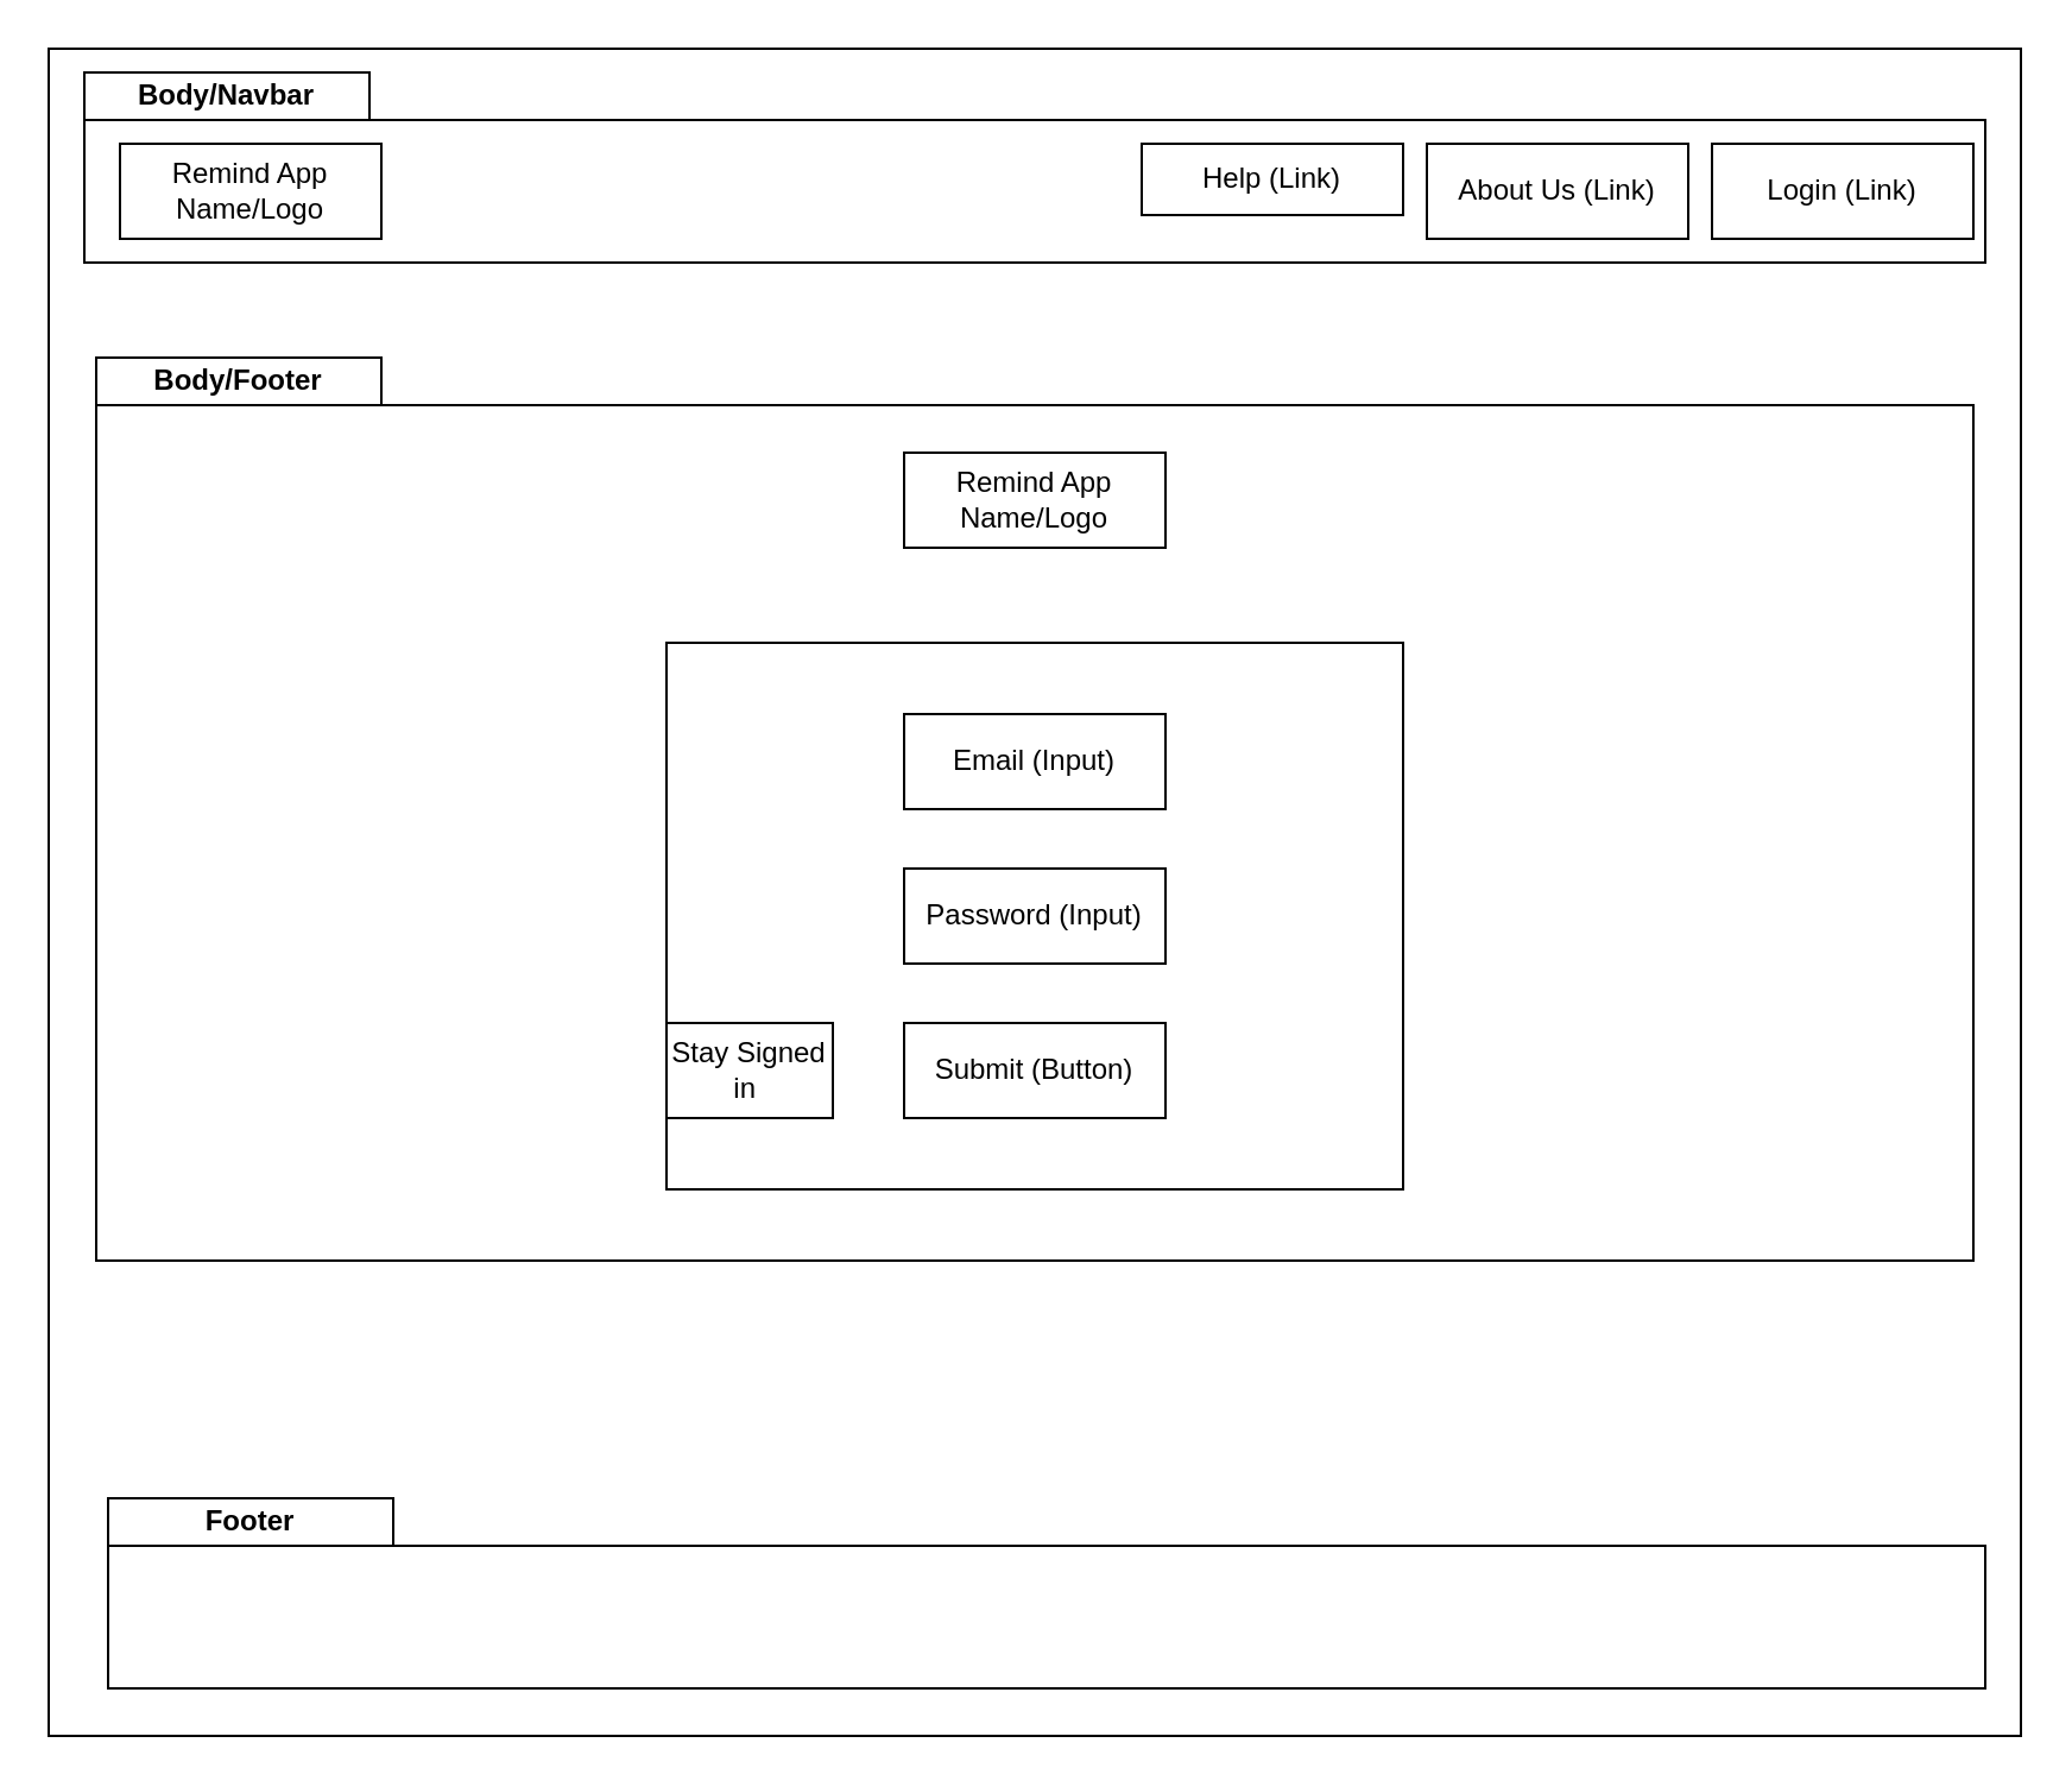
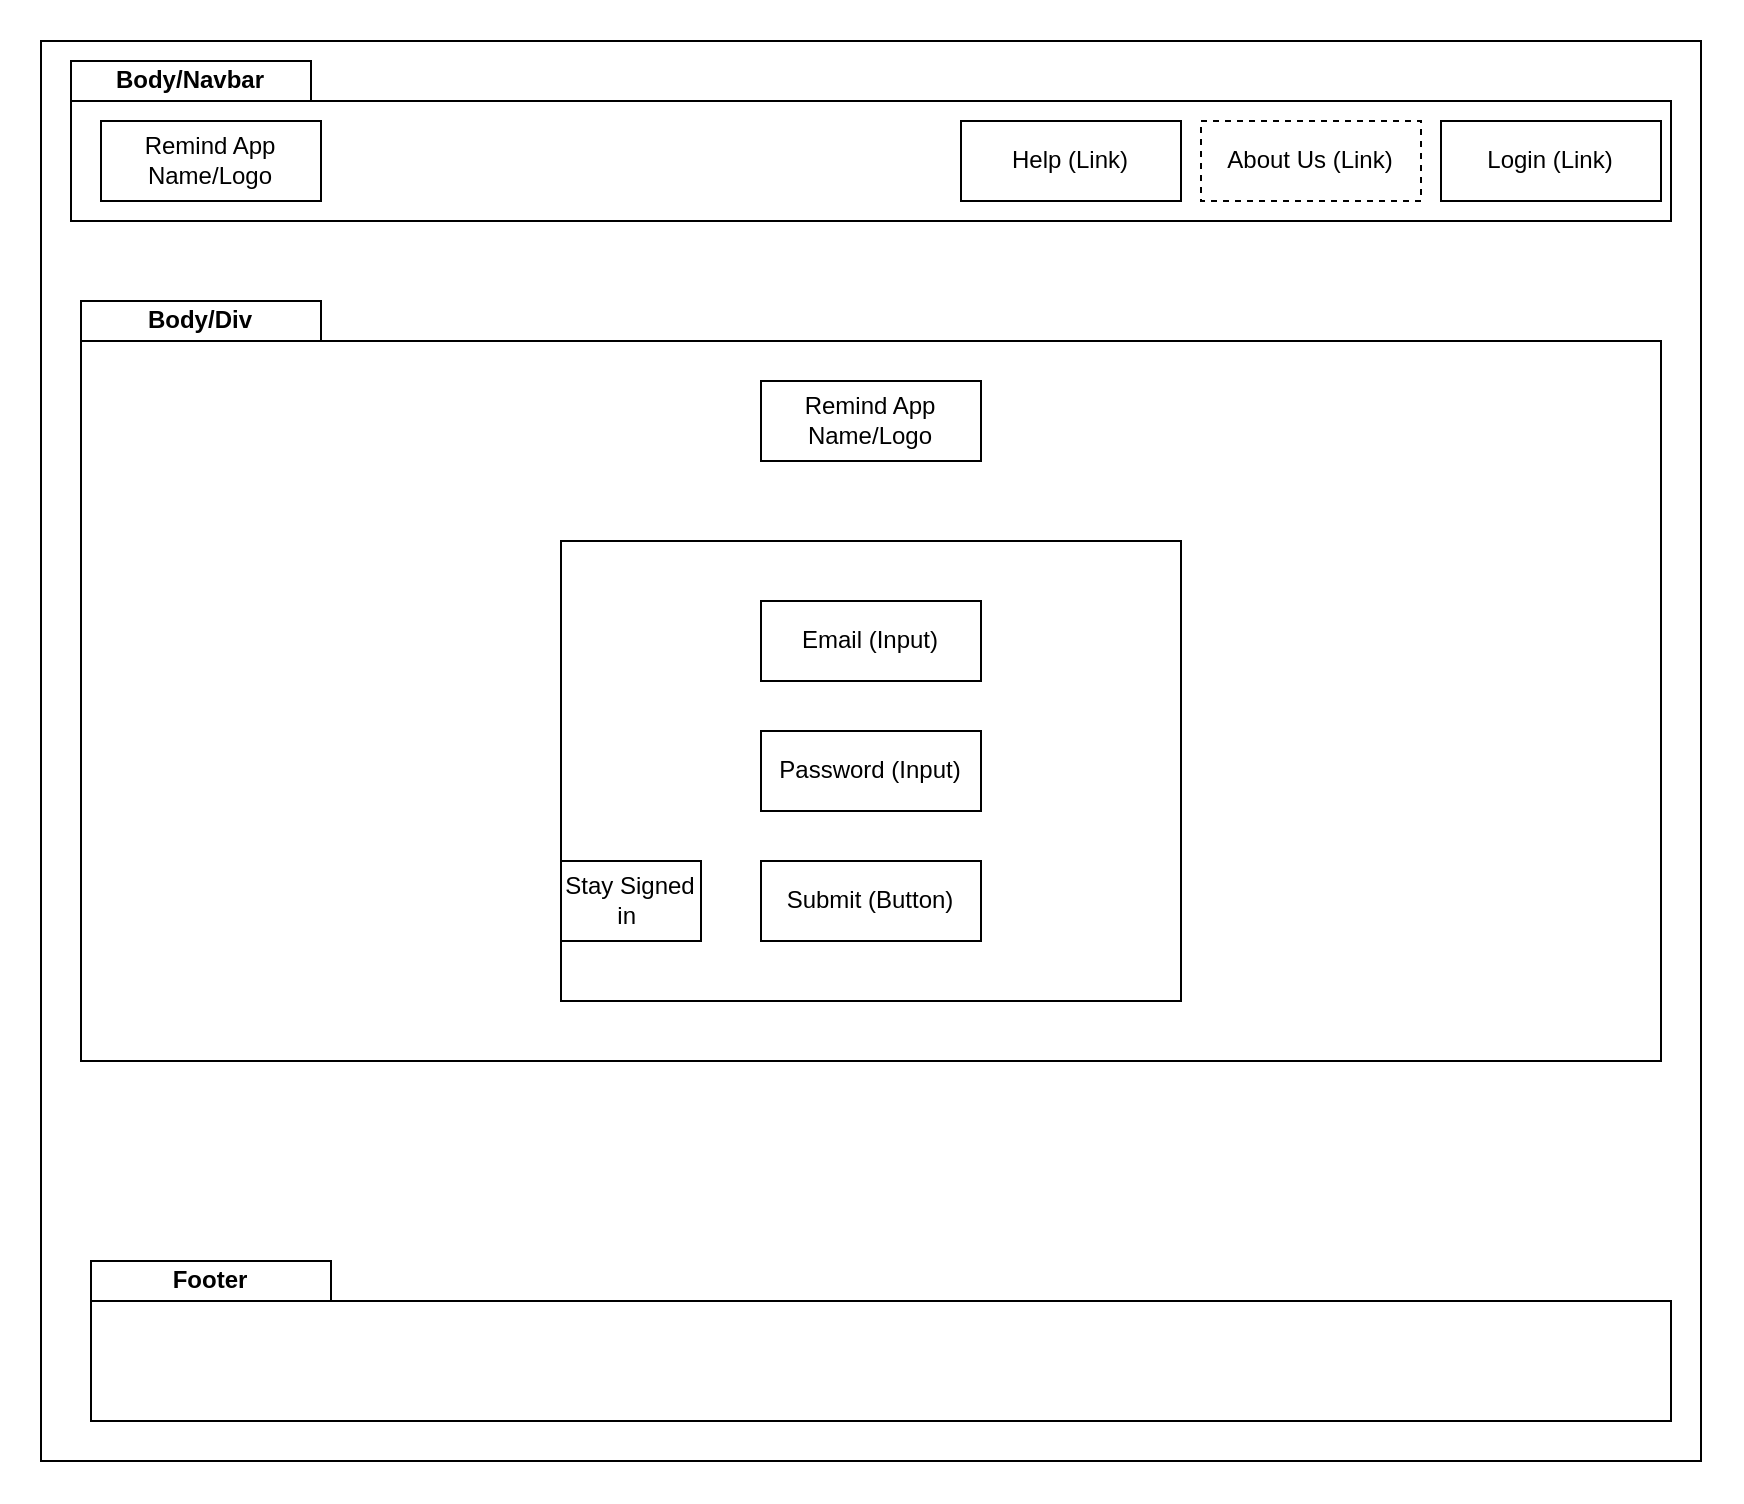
- <mxCell id="17" value="Help (Link)" style="rounded=0;whiteSpace=wrap;html=1;" vertex="1" parent="1"><mxGeometry x="480" y="60" width="110" height="30" as="geometry" /></mxCell>
+ <mxCell id="17" value="Help (Link)" style="rounded=0;whiteSpace=wrap;html=1;" vertex="1" parent="1"><mxGeometry x="480" y="60" width="110" height="40" as="geometry" /></mxCell>
- <mxCell id="9" value="About Us (Link)" style="rounded=0;whiteSpace=wrap;html=1;" vertex="1" parent="1"><mxGeometry x="600" y="60" width="110" height="40" as="geometry" /></mxCell>
+ <mxCell id="9" value="About Us (Link)" style="rounded=0;whiteSpace=wrap;html=1;dashed=1;" vertex="1" parent="1"><mxGeometry x="600" y="60" width="110" height="40" as="geometry" /></mxCell>
- <mxCell id="6" value="&lt;b&gt;Body/Footer&lt;/b&gt;" style="rounded=0;whiteSpace=wrap;html=1;" vertex="1" parent="1"><mxGeometry x="40" y="150" width="120" height="20" as="geometry" /></mxCell>
+ <mxCell id="6" value="&lt;b&gt;Body/Div&lt;/b&gt;" style="rounded=0;whiteSpace=wrap;html=1;" vertex="1" parent="1"><mxGeometry x="40" y="150" width="120" height="20" as="geometry" /></mxCell>
